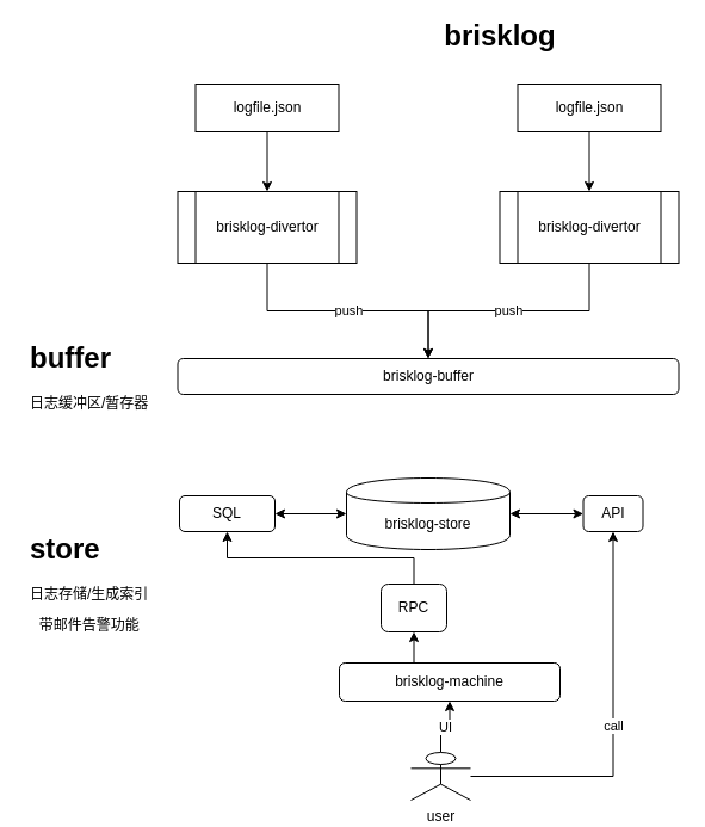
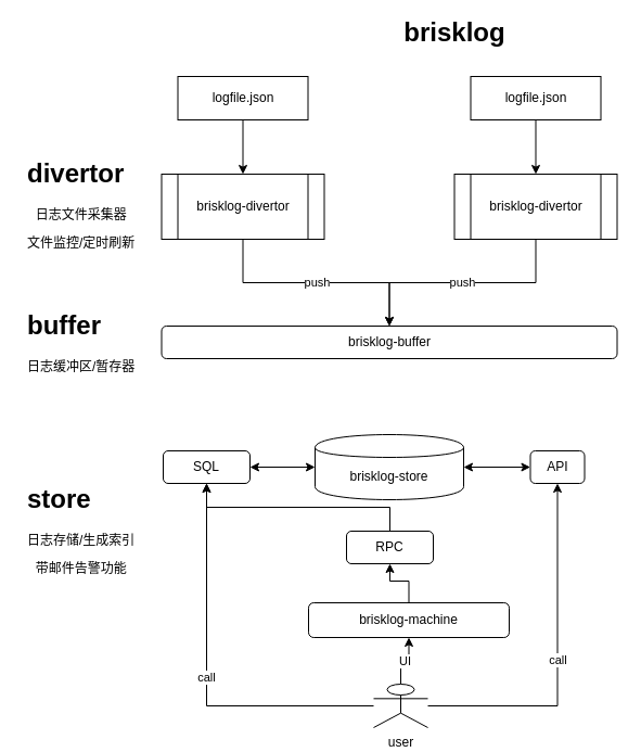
+ <mxCell id="6" value="&lt;h1&gt;divertor&lt;/h1&gt;&lt;p style=&quot;text-align: center&quot;&gt;日志文件采集器&lt;/p&gt;&lt;span style=&quot;text-align: center&quot;&gt;文件监控/定时刷新&lt;/span&gt;" style="text;html=1;strokeColor=none;fillColor=none;spacing=5;spacingTop=-20;whiteSpace=wrap;overflow=hidden;rounded=0;" parent="1" vertex="1"><mxGeometry x="20" y="140" width="120" height="90" as="geometry" /></mxCell>
- <mxCell id="26" value="RPC" style="rounded=1;whiteSpace=wrap;html=1;" parent="1" vertex="1"><mxGeometry x="319" y="489" width="55" height="40" as="geometry" /></mxCell>
+ <mxCell id="26" value="RPC" style="rounded=1;whiteSpace=wrap;html=1;" parent="1" vertex="1"><mxGeometry x="319" y="489" width="80" height="30" as="geometry" /></mxCell>
+ <mxCell id="23" value="call" style="edgeStyle=orthogonalEdgeStyle;rounded=0;orthogonalLoop=1;jettySize=auto;html=1;exitX=0;exitY=0.5;exitDx=0;exitDy=0;entryX=0.5;entryY=1;entryDx=0;entryDy=0;" parent="1" source="24" target="16" edge="1"><mxGeometry relative="1" as="geometry" /></mxCell>
